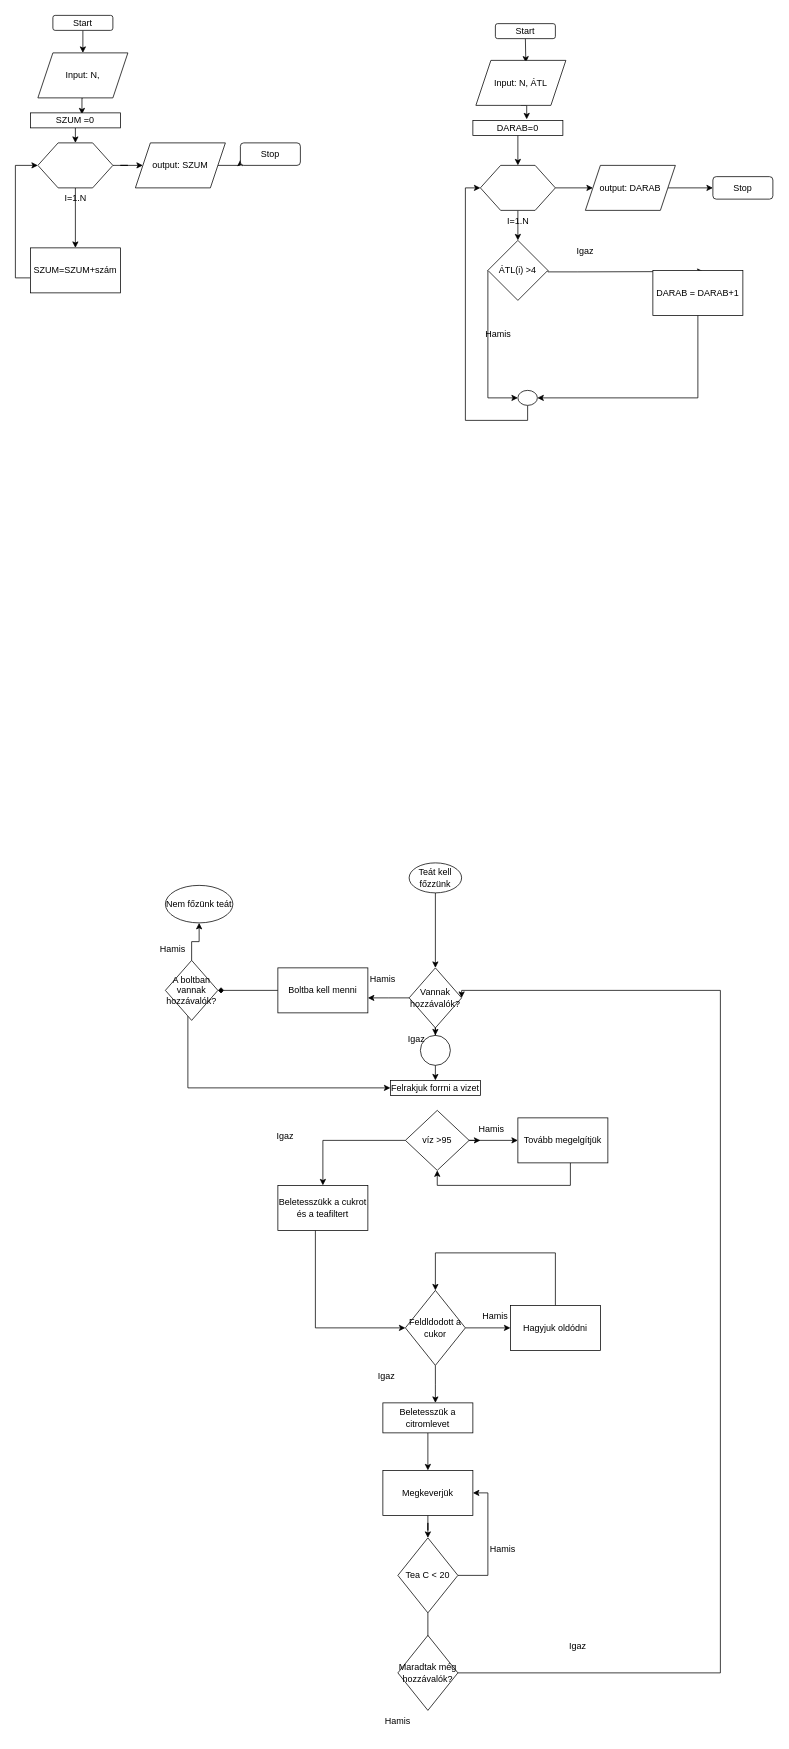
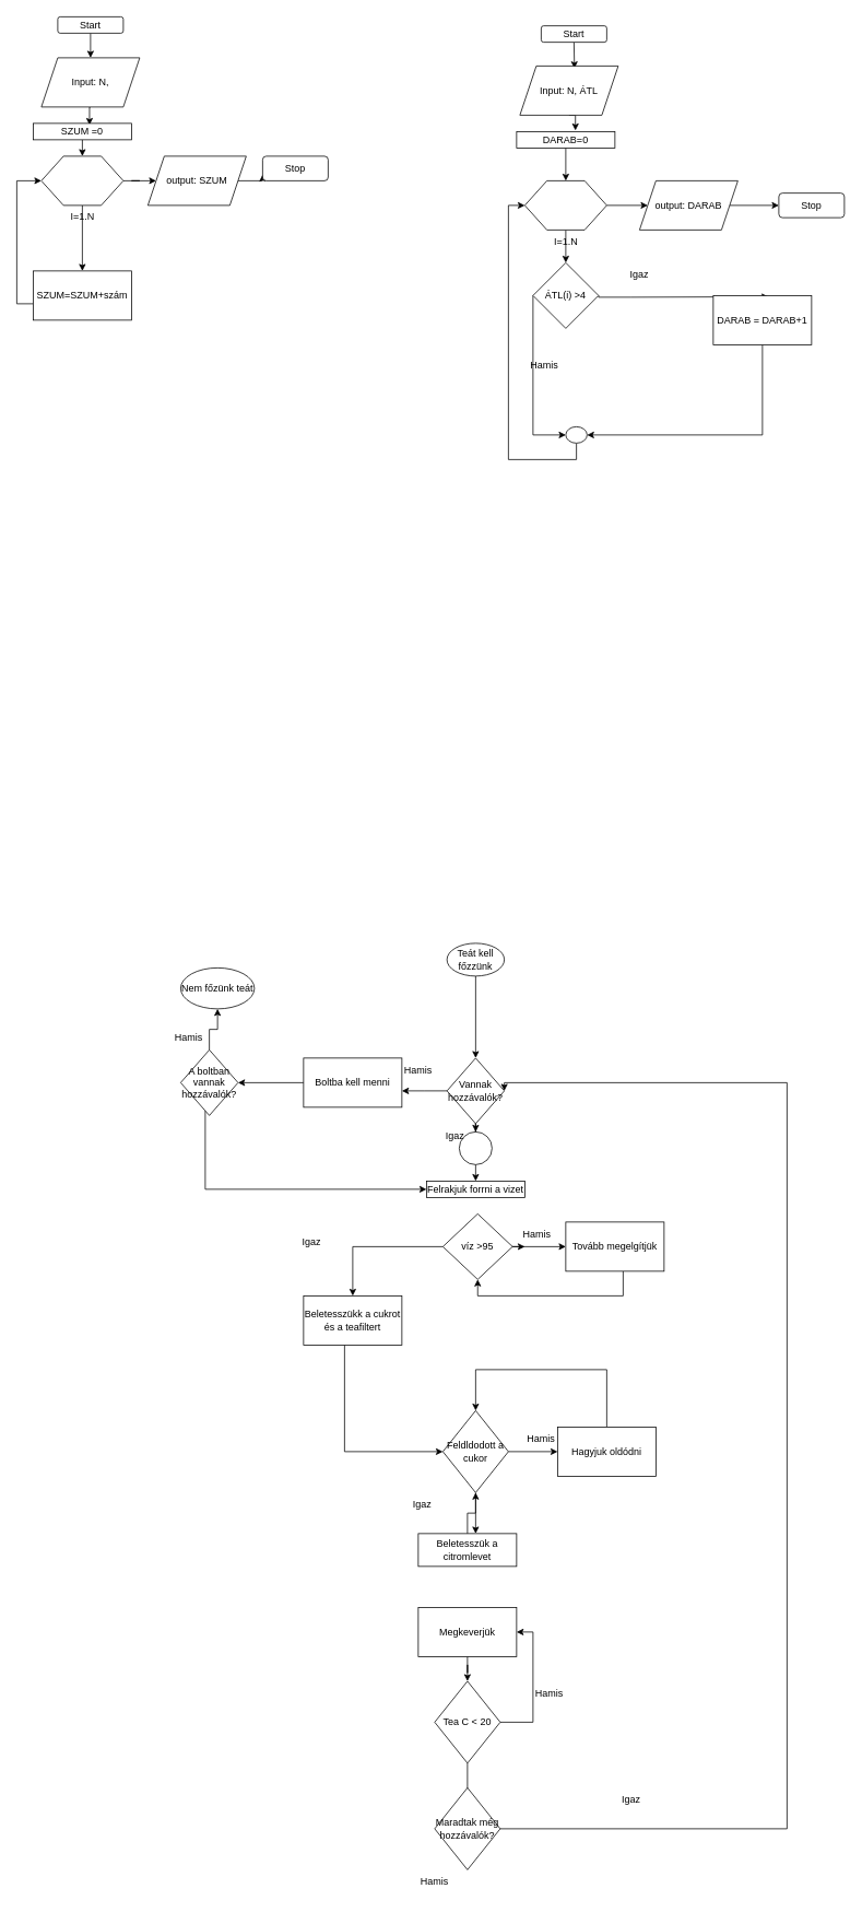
- <mxCell id="77" style="edgeStyle=orthogonalEdgeStyle;rounded=0;orthogonalLoop=1;jettySize=auto;html=1;entryX=1;entryY=0.5;entryDx=0;entryDy=0;endArrow=diamond;" edge="1" parent="1" source="78" target="75"><mxGeometry relative="1" as="geometry" /></mxCell>
+ <mxCell id="77" style="edgeStyle=orthogonalEdgeStyle;rounded=0;orthogonalLoop=1;jettySize=auto;html=1;entryX=1;entryY=0.5;entryDx=0;entryDy=0;" edge="1" parent="1" source="78" target="75"><mxGeometry relative="1" as="geometry" /></mxCell>
- <mxCell id="25" style="edgeStyle=orthogonalEdgeStyle;rounded=0;orthogonalLoop=1;jettySize=auto;html=1;entryX=0.5;entryY=0;entryDx=0;entryDy=0;" edge="1" parent="1" source="26" target="68"><mxGeometry relative="1" as="geometry" /></mxCell>
+ <mxCell id="25" style="edgeStyle=orthogonalEdgeStyle;rounded=0;orthogonalLoop=1;jettySize=auto;html=1;" edge="1" parent="1" source="26" target="22"><mxGeometry relative="1" as="geometry" /></mxCell>
